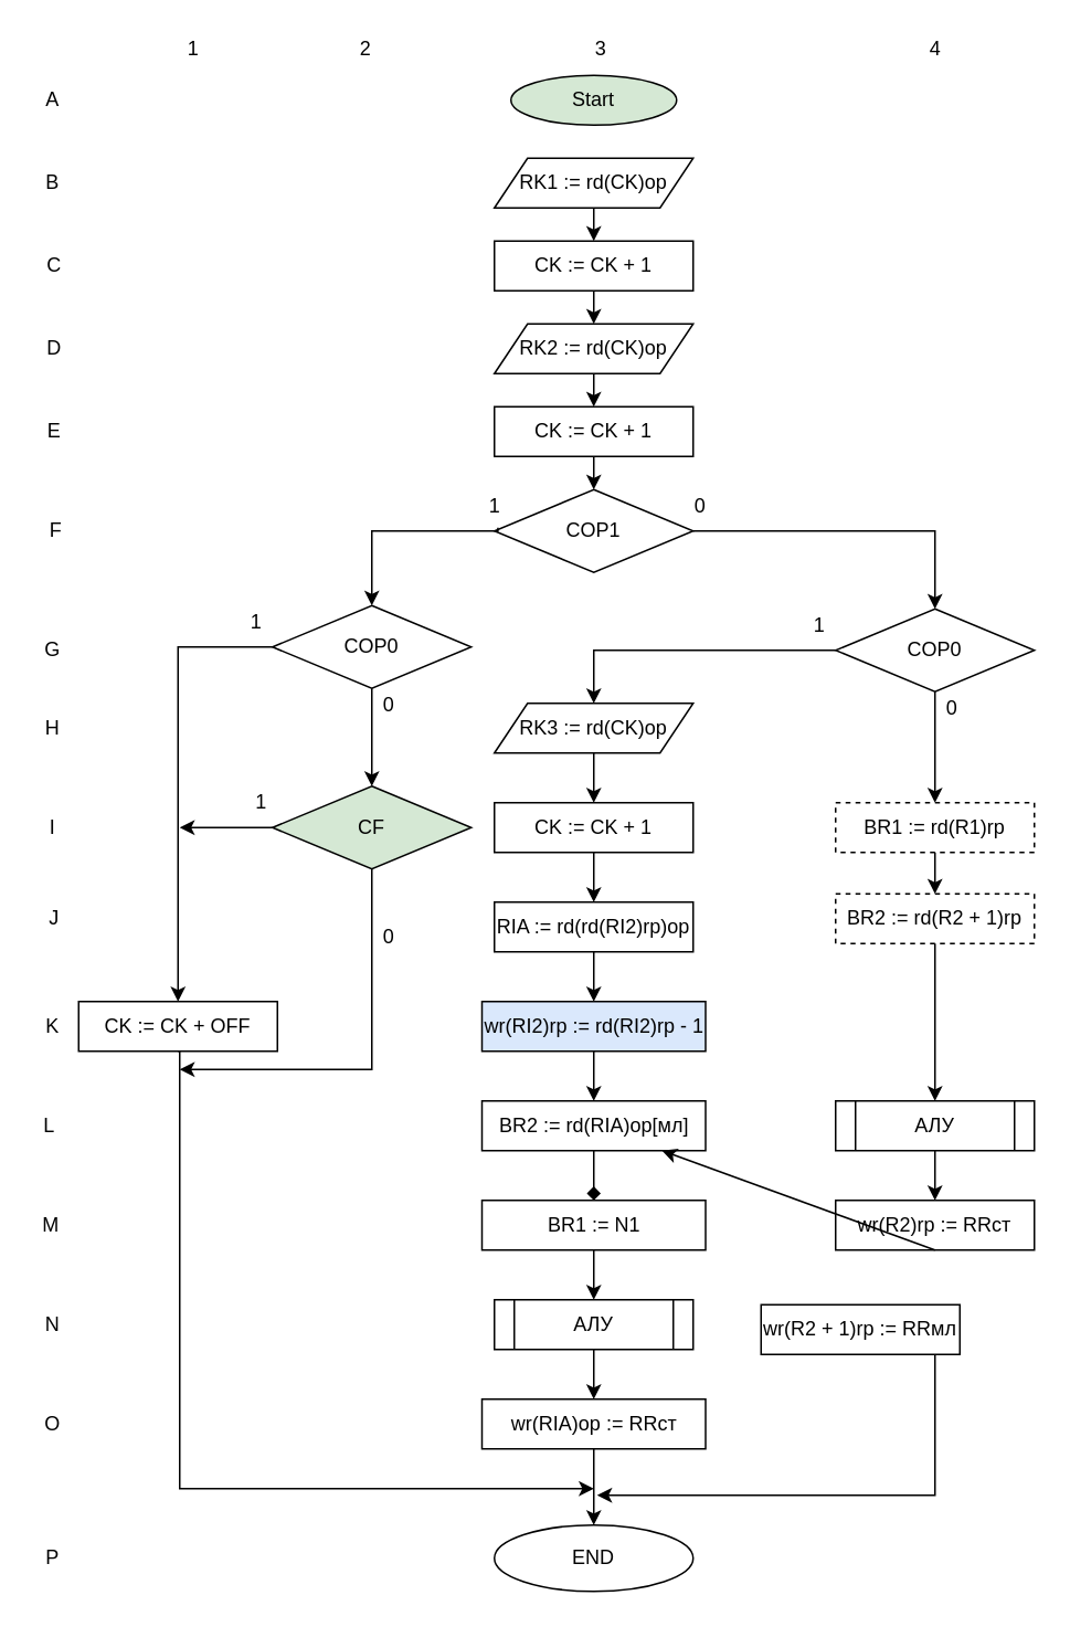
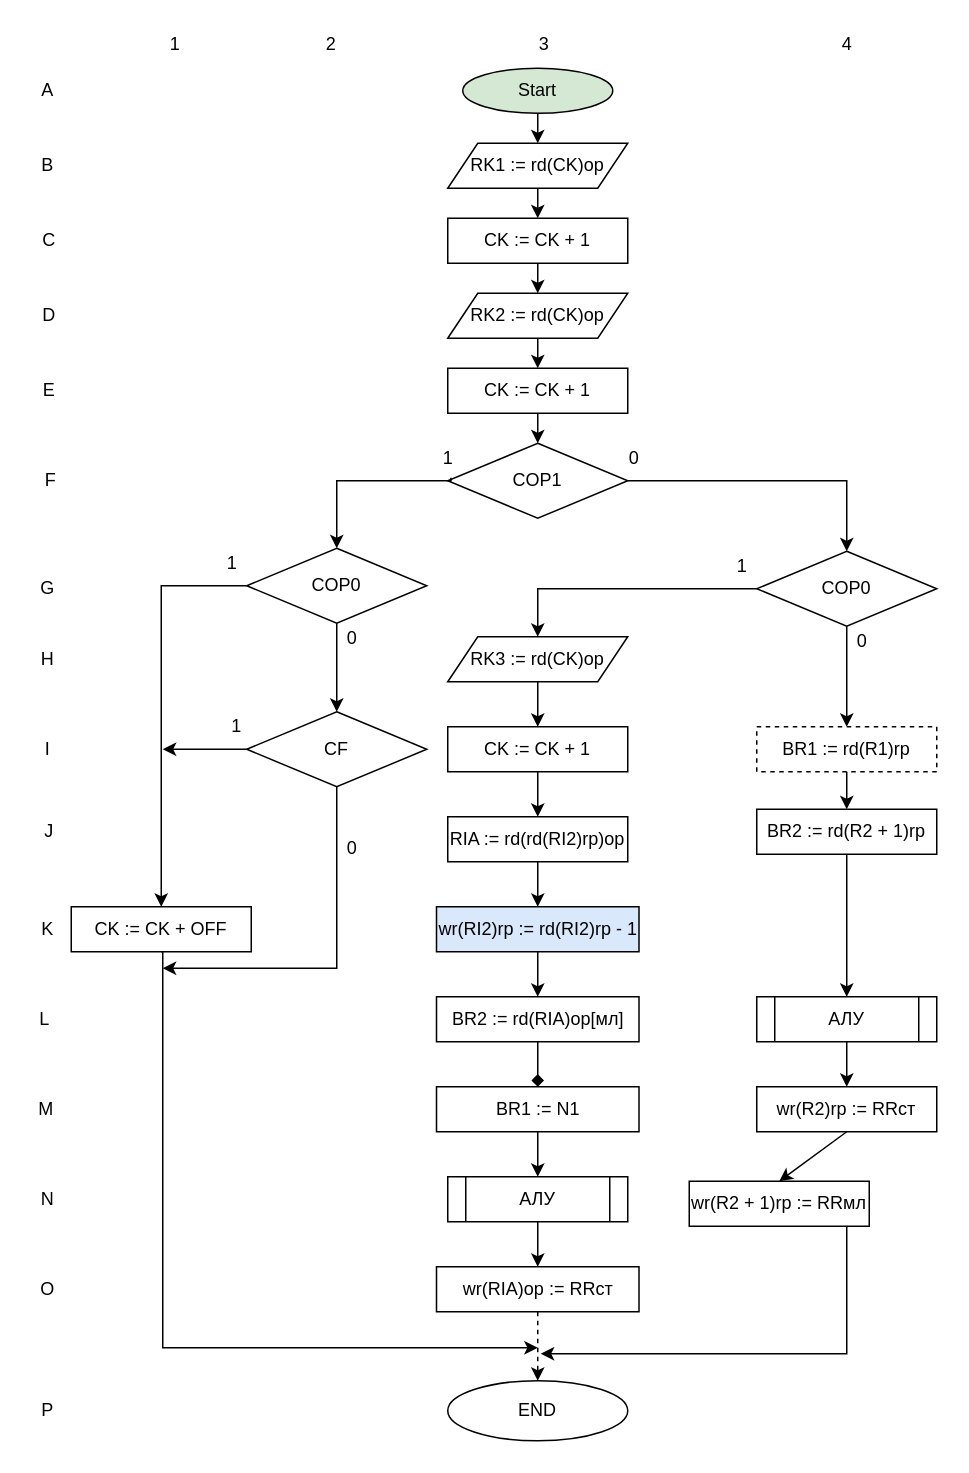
+ <mxCell id="3" value="" style="endArrow=classic;html=1;rounded=0;exitX=0.5;exitY=1;exitDx=0;exitDy=0;entryX=0.5;entryY=0;entryDx=0;entryDy=0;" parent="1" source="2" target="4" edge="1"><mxGeometry width="50" height="50" relative="1" as="geometry"><mxPoint x="368" y="285" as="sourcePoint" /><mxPoint x="358" y="95" as="targetPoint" /></mxGeometry></mxCell>
- <mxCell id="18" value="CF" style="rhombus;whiteSpace=wrap;html=1;fillColor=#d5e8d4;" parent="1" vertex="1"><mxGeometry x="164" y="474" width="120" height="50" as="geometry" /></mxCell>
+ <mxCell id="18" value="CF" style="rhombus;whiteSpace=wrap;html=1;" parent="1" vertex="1"><mxGeometry x="164" y="474" width="120" height="50" as="geometry" /></mxCell>
- <mxCell id="30" value="BR2 := rd(R2 + 1)rp" style="rounded=0;whiteSpace=wrap;html=1;dashed=1;" parent="1" vertex="1"><mxGeometry x="504" y="539" width="120" height="30" as="geometry" /></mxCell>
+ <mxCell id="30" value="BR2 := rd(R2 + 1)rp" style="rounded=0;whiteSpace=wrap;html=1;" parent="1" vertex="1"><mxGeometry x="504" y="539" width="120" height="30" as="geometry" /></mxCell>
- <mxCell id="79" value="" style="endArrow=classic;html=1;rounded=0;exitX=0.5;exitY=1;exitDx=0;exitDy=0;" parent="1" source="34" target="46" edge="1"><mxGeometry width="50" height="50" relative="1" as="geometry"><mxPoint x="574" y="704" as="sourcePoint" /><mxPoint x="574" y="734" as="targetPoint" /></mxGeometry></mxCell>
+ <mxCell id="79" value="" style="endArrow=classic;html=1;rounded=0;exitX=0.5;exitY=1;exitDx=0;exitDy=0;entryX=0.5;entryY=0;entryDx=0;entryDy=0;" parent="1" source="34" target="78" edge="1"><mxGeometry width="50" height="50" relative="1" as="geometry"><mxPoint x="574" y="704" as="sourcePoint" /><mxPoint x="574" y="734" as="targetPoint" /></mxGeometry></mxCell>
- <mxCell id="55" value="" style="endArrow=classic;html=1;rounded=0;exitX=0.5;exitY=1;exitDx=0;exitDy=0;entryX=0.5;entryY=0;entryDx=0;entryDy=0;" parent="1" source="52" target="54" edge="1"><mxGeometry width="50" height="50" relative="1" as="geometry"><mxPoint x="303.5" y="877" as="sourcePoint" /><mxPoint x="353.5" y="827" as="targetPoint" /></mxGeometry></mxCell>
+ <mxCell id="55" value="" style="endArrow=classic;html=1;rounded=0;exitX=0.5;exitY=1;exitDx=0;exitDy=0;entryX=0.5;entryY=0;entryDx=0;entryDy=0;dashed=1;" parent="1" source="52" target="54" edge="1"><mxGeometry width="50" height="50" relative="1" as="geometry"><mxPoint x="303.5" y="877" as="sourcePoint" /><mxPoint x="353.5" y="827" as="targetPoint" /></mxGeometry></mxCell>
